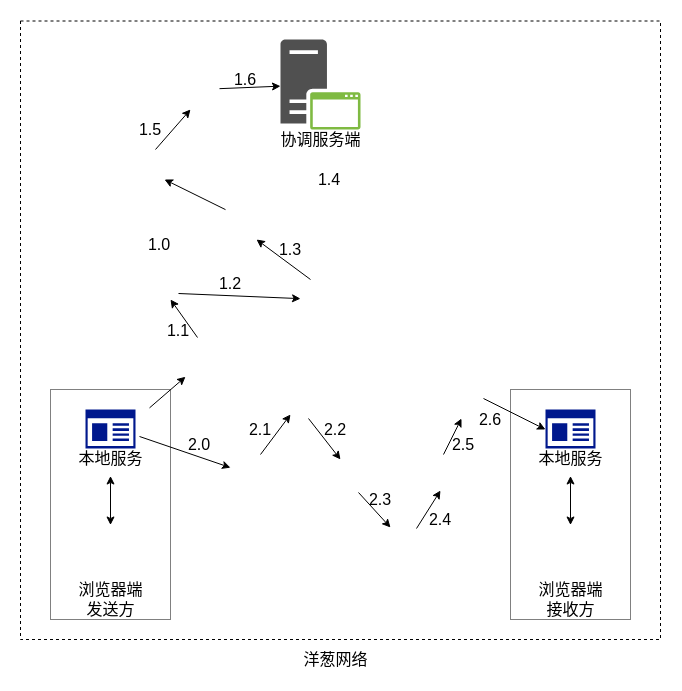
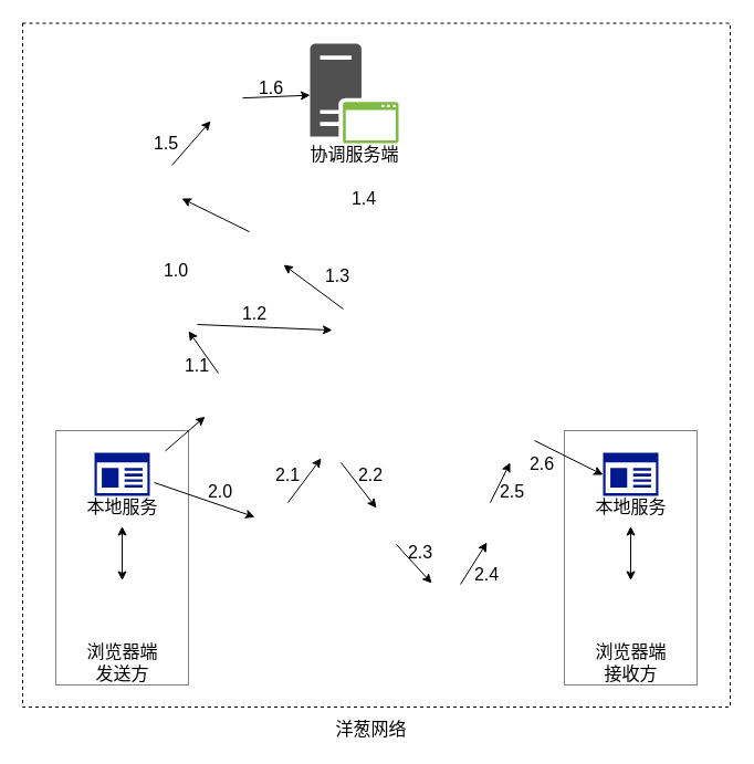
- <mxCell id="31" value="1.3" style="text;html=1;strokeColor=none;fillColor=none;align=center;verticalAlign=middle;whiteSpace=wrap;rounded=0;dashed=1;dashPattern=1 1;fontSize=16;" vertex="1" parent="1"><mxGeometry x="270" y="239" width="40" height="20" as="geometry" /></mxCell>
+ <mxCell id="31" value="1.3" style="text;html=1;strokeColor=none;fillColor=none;align=center;verticalAlign=middle;whiteSpace=wrap;rounded=0;dashed=1;dashPattern=1 1;fontSize=16;" vertex="1" parent="1"><mxGeometry x="285" y="239" width="40" height="20" as="geometry" /></mxCell>
